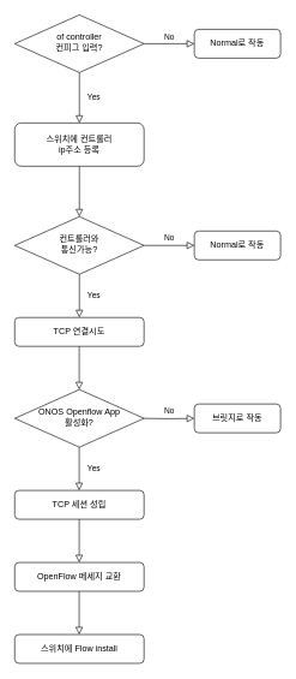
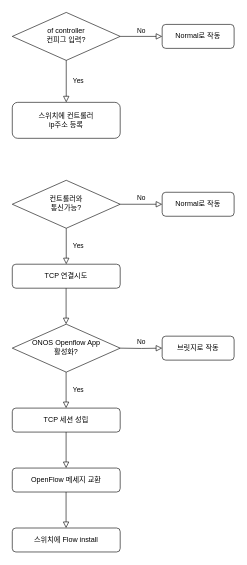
- <mxCell id="2" value="" style="rounded=0;html=1;jettySize=auto;orthogonalLoop=1;fontSize=11;endArrow=block;endFill=0;endSize=8;strokeWidth=1;shadow=0;labelBackgroundColor=none;edgeStyle=orthogonalEdgeStyle;" parent="1" source="11" target="8" edge="1"><mxGeometry y="20" relative="1" as="geometry"><mxPoint as="offset" /></mxGeometry></mxCell>
